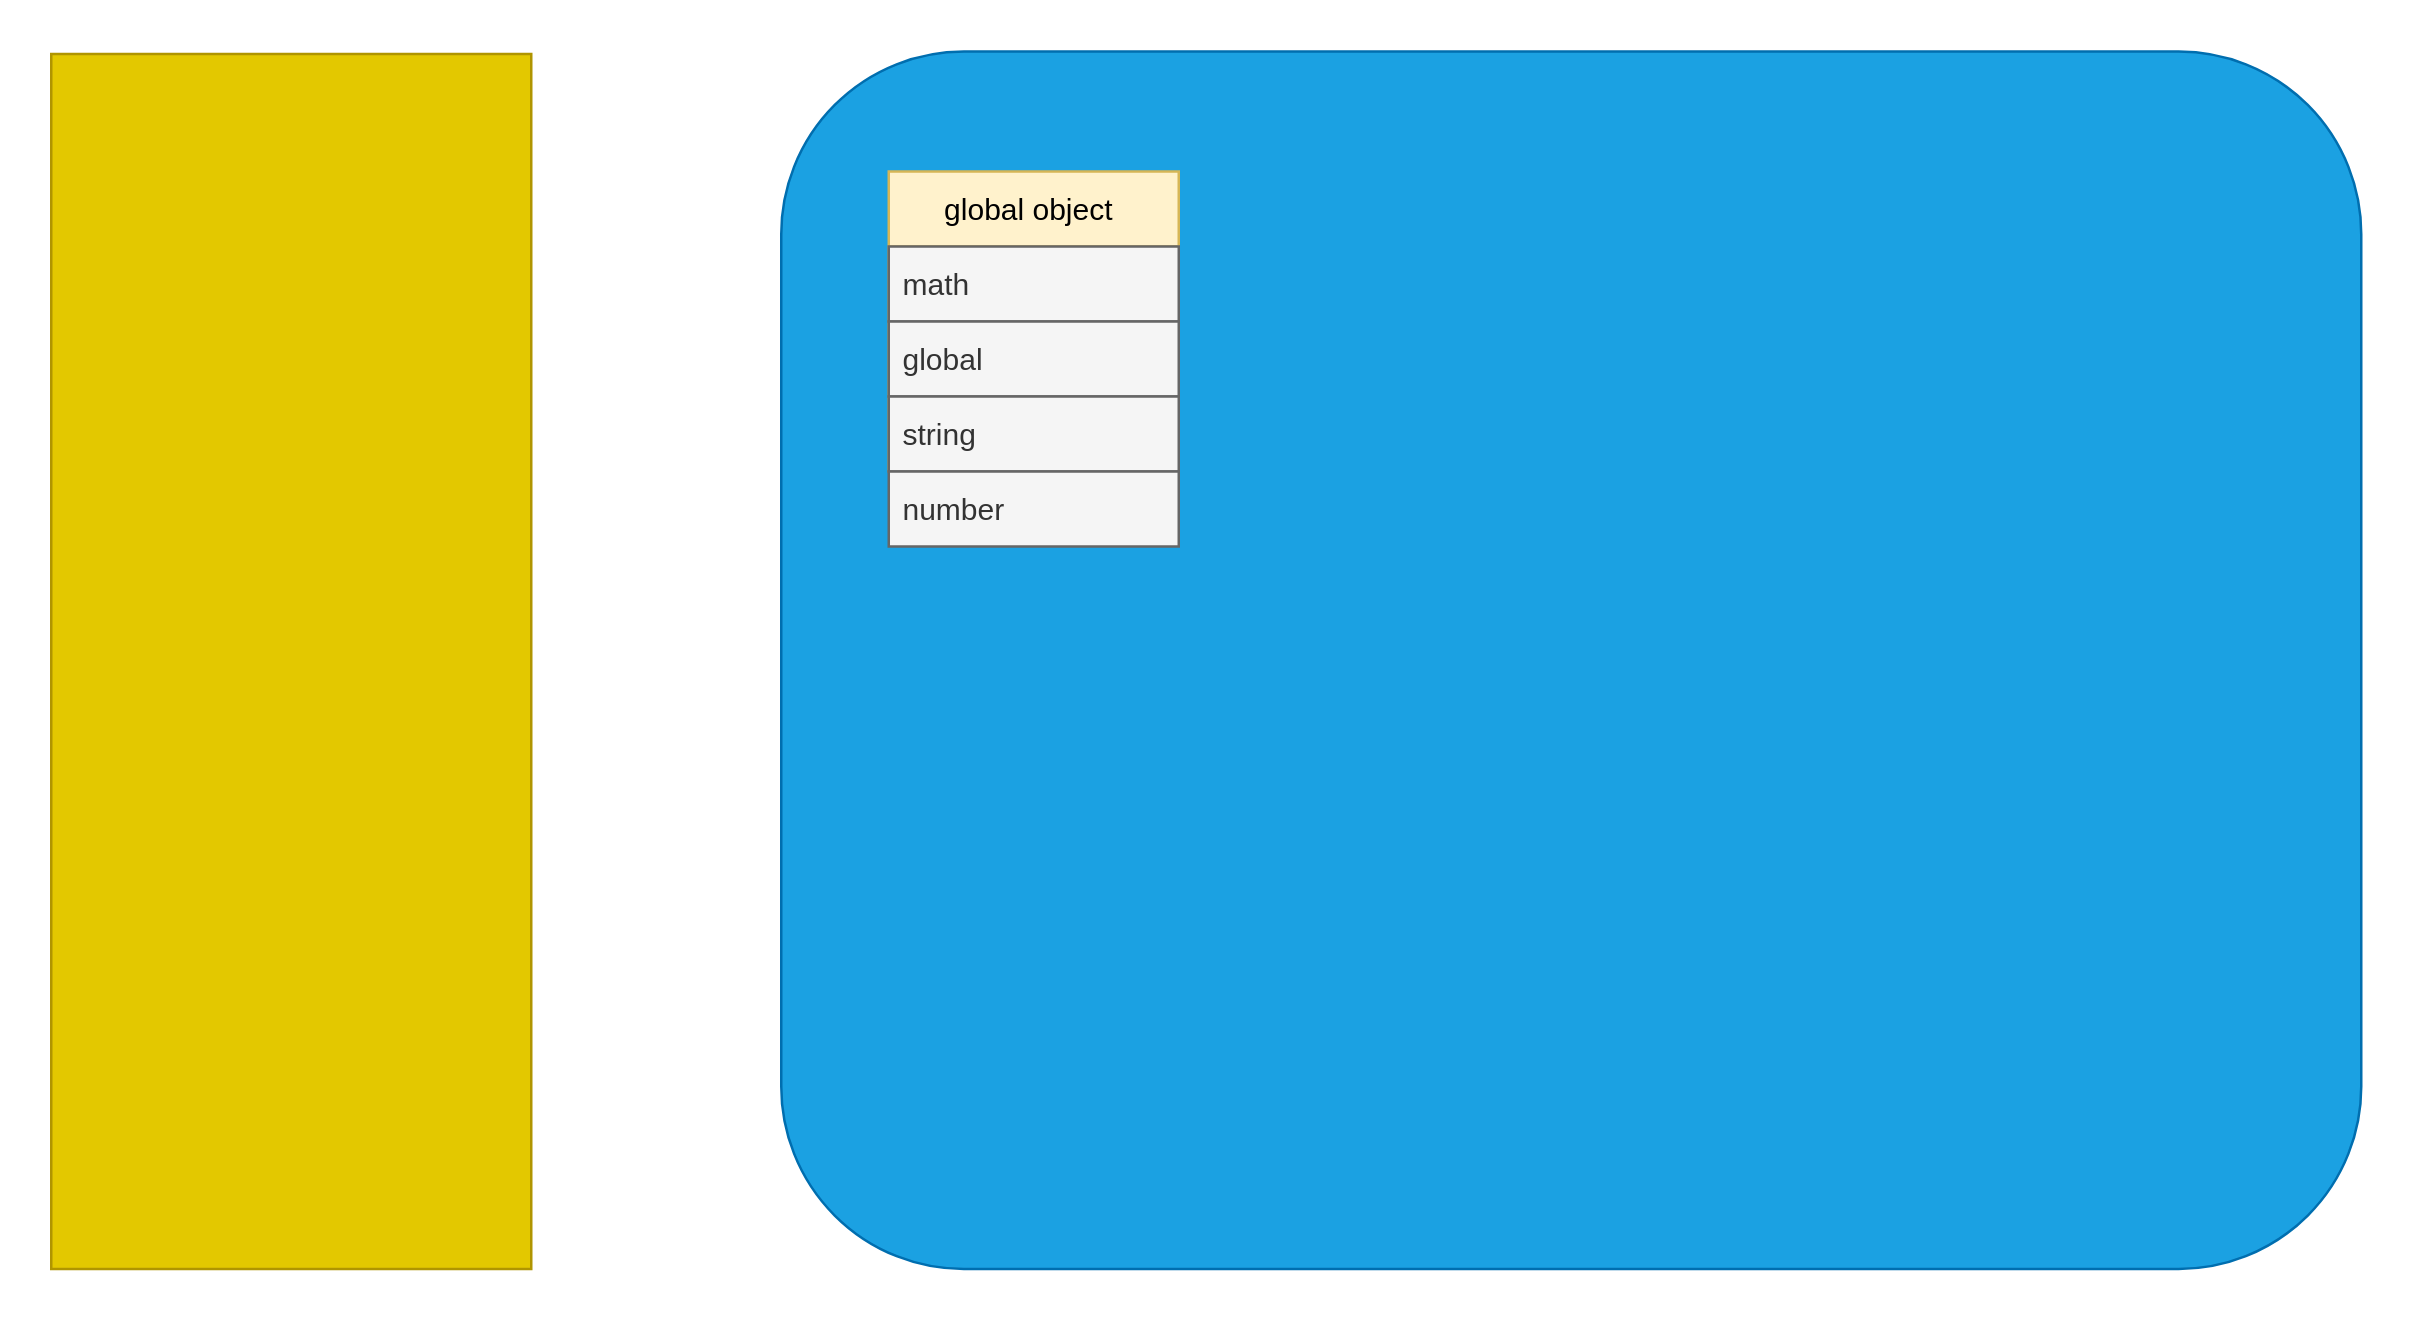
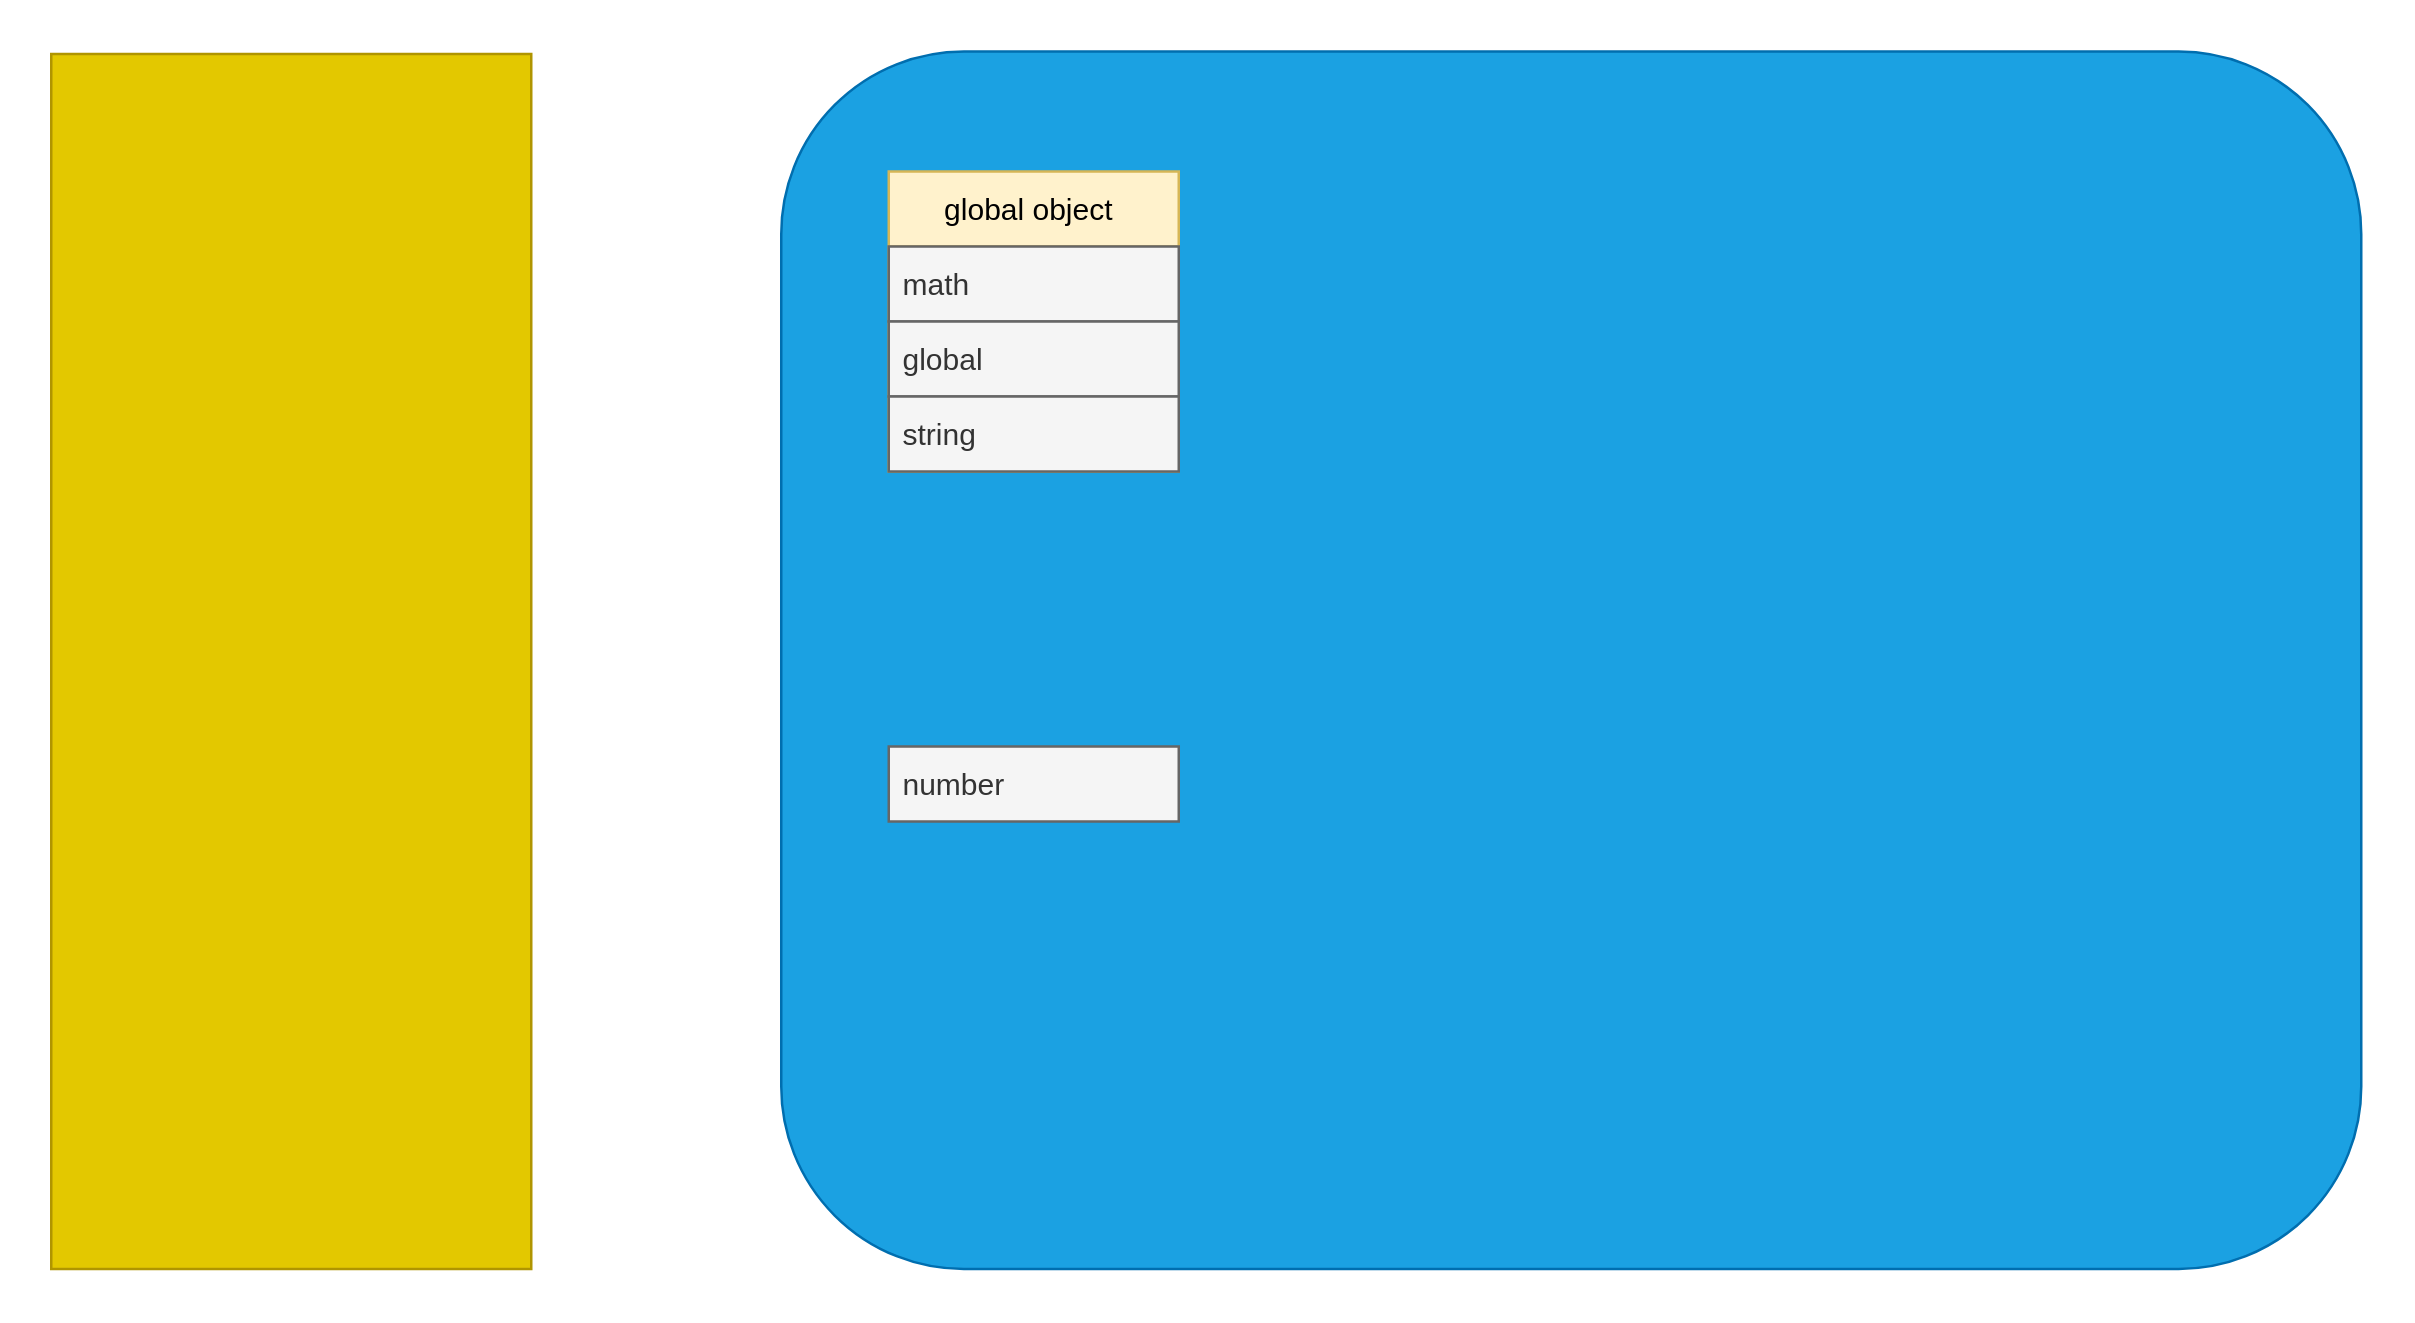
- <mxCell id="8" value="number" style="text;strokeColor=#666666;fillColor=#f5f5f5;align=left;verticalAlign=middle;spacingLeft=4;spacingRight=4;overflow=hidden;points=[[0,0.5],[1,0.5]];portConstraint=eastwest;rotatable=0;fontColor=#333333;" vertex="1" parent="1"><mxGeometry x="355" y="188" width="116" height="30" as="geometry" /></mxCell>
+ <mxCell id="8" value="number" style="text;strokeColor=#666666;fillColor=#f5f5f5;align=left;verticalAlign=middle;spacingLeft=4;spacingRight=4;overflow=hidden;points=[[0,0.5],[1,0.5]];portConstraint=eastwest;rotatable=0;fontColor=#333333;" vertex="1" parent="1"><mxGeometry x="355" y="298" width="116" height="30" as="geometry" /></mxCell>
